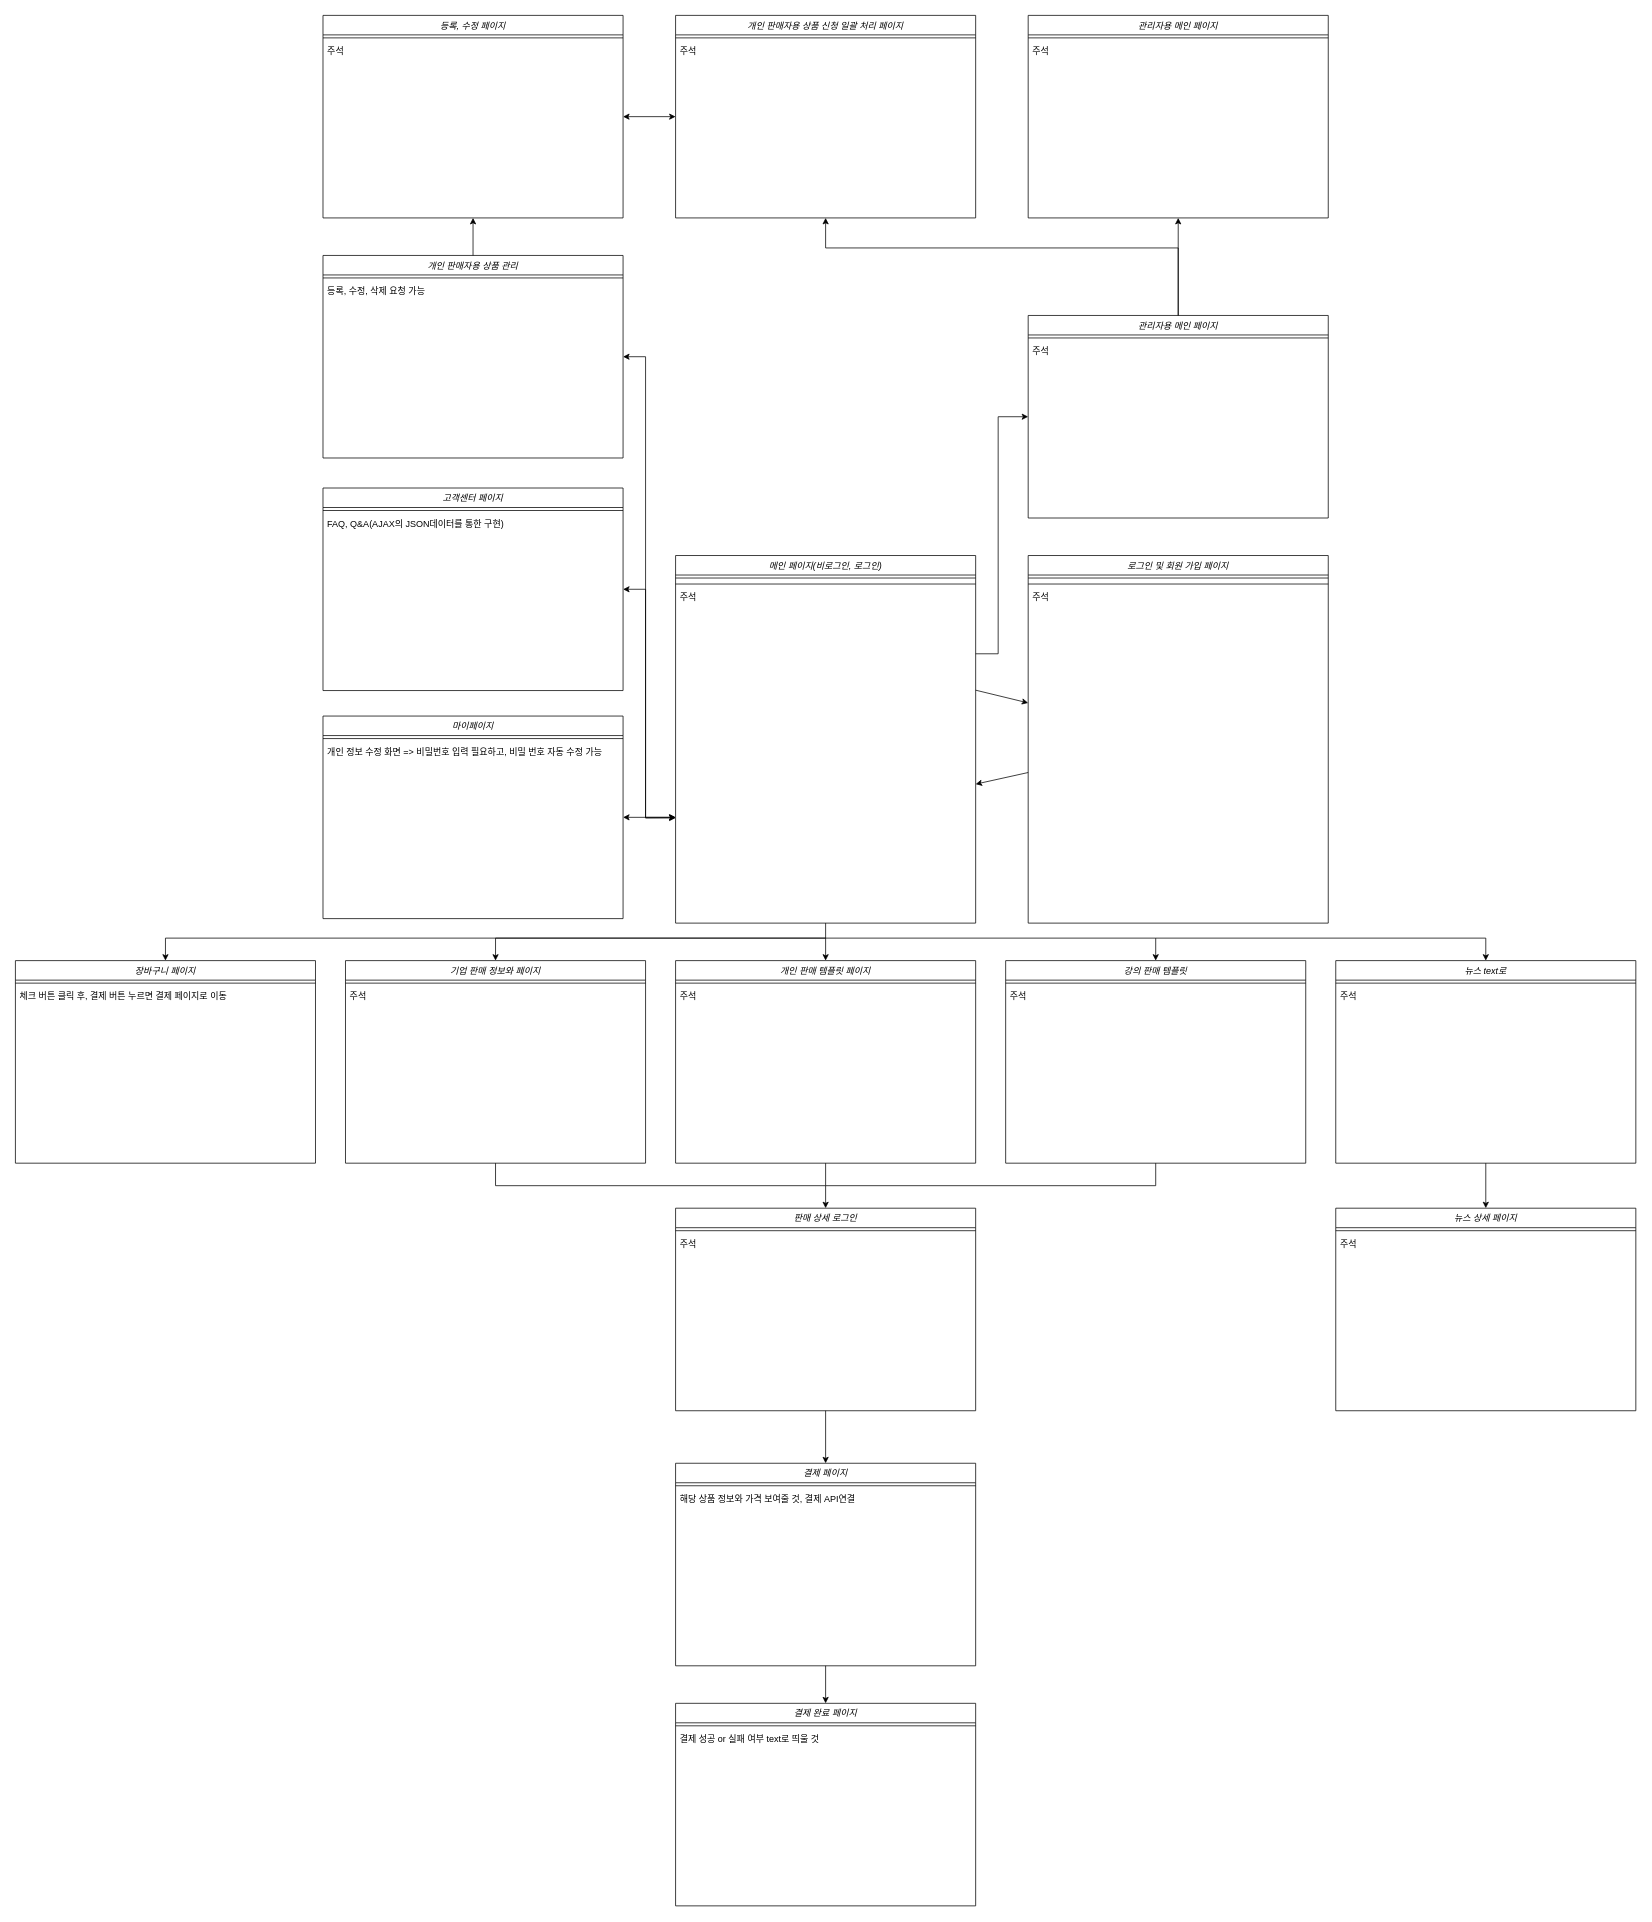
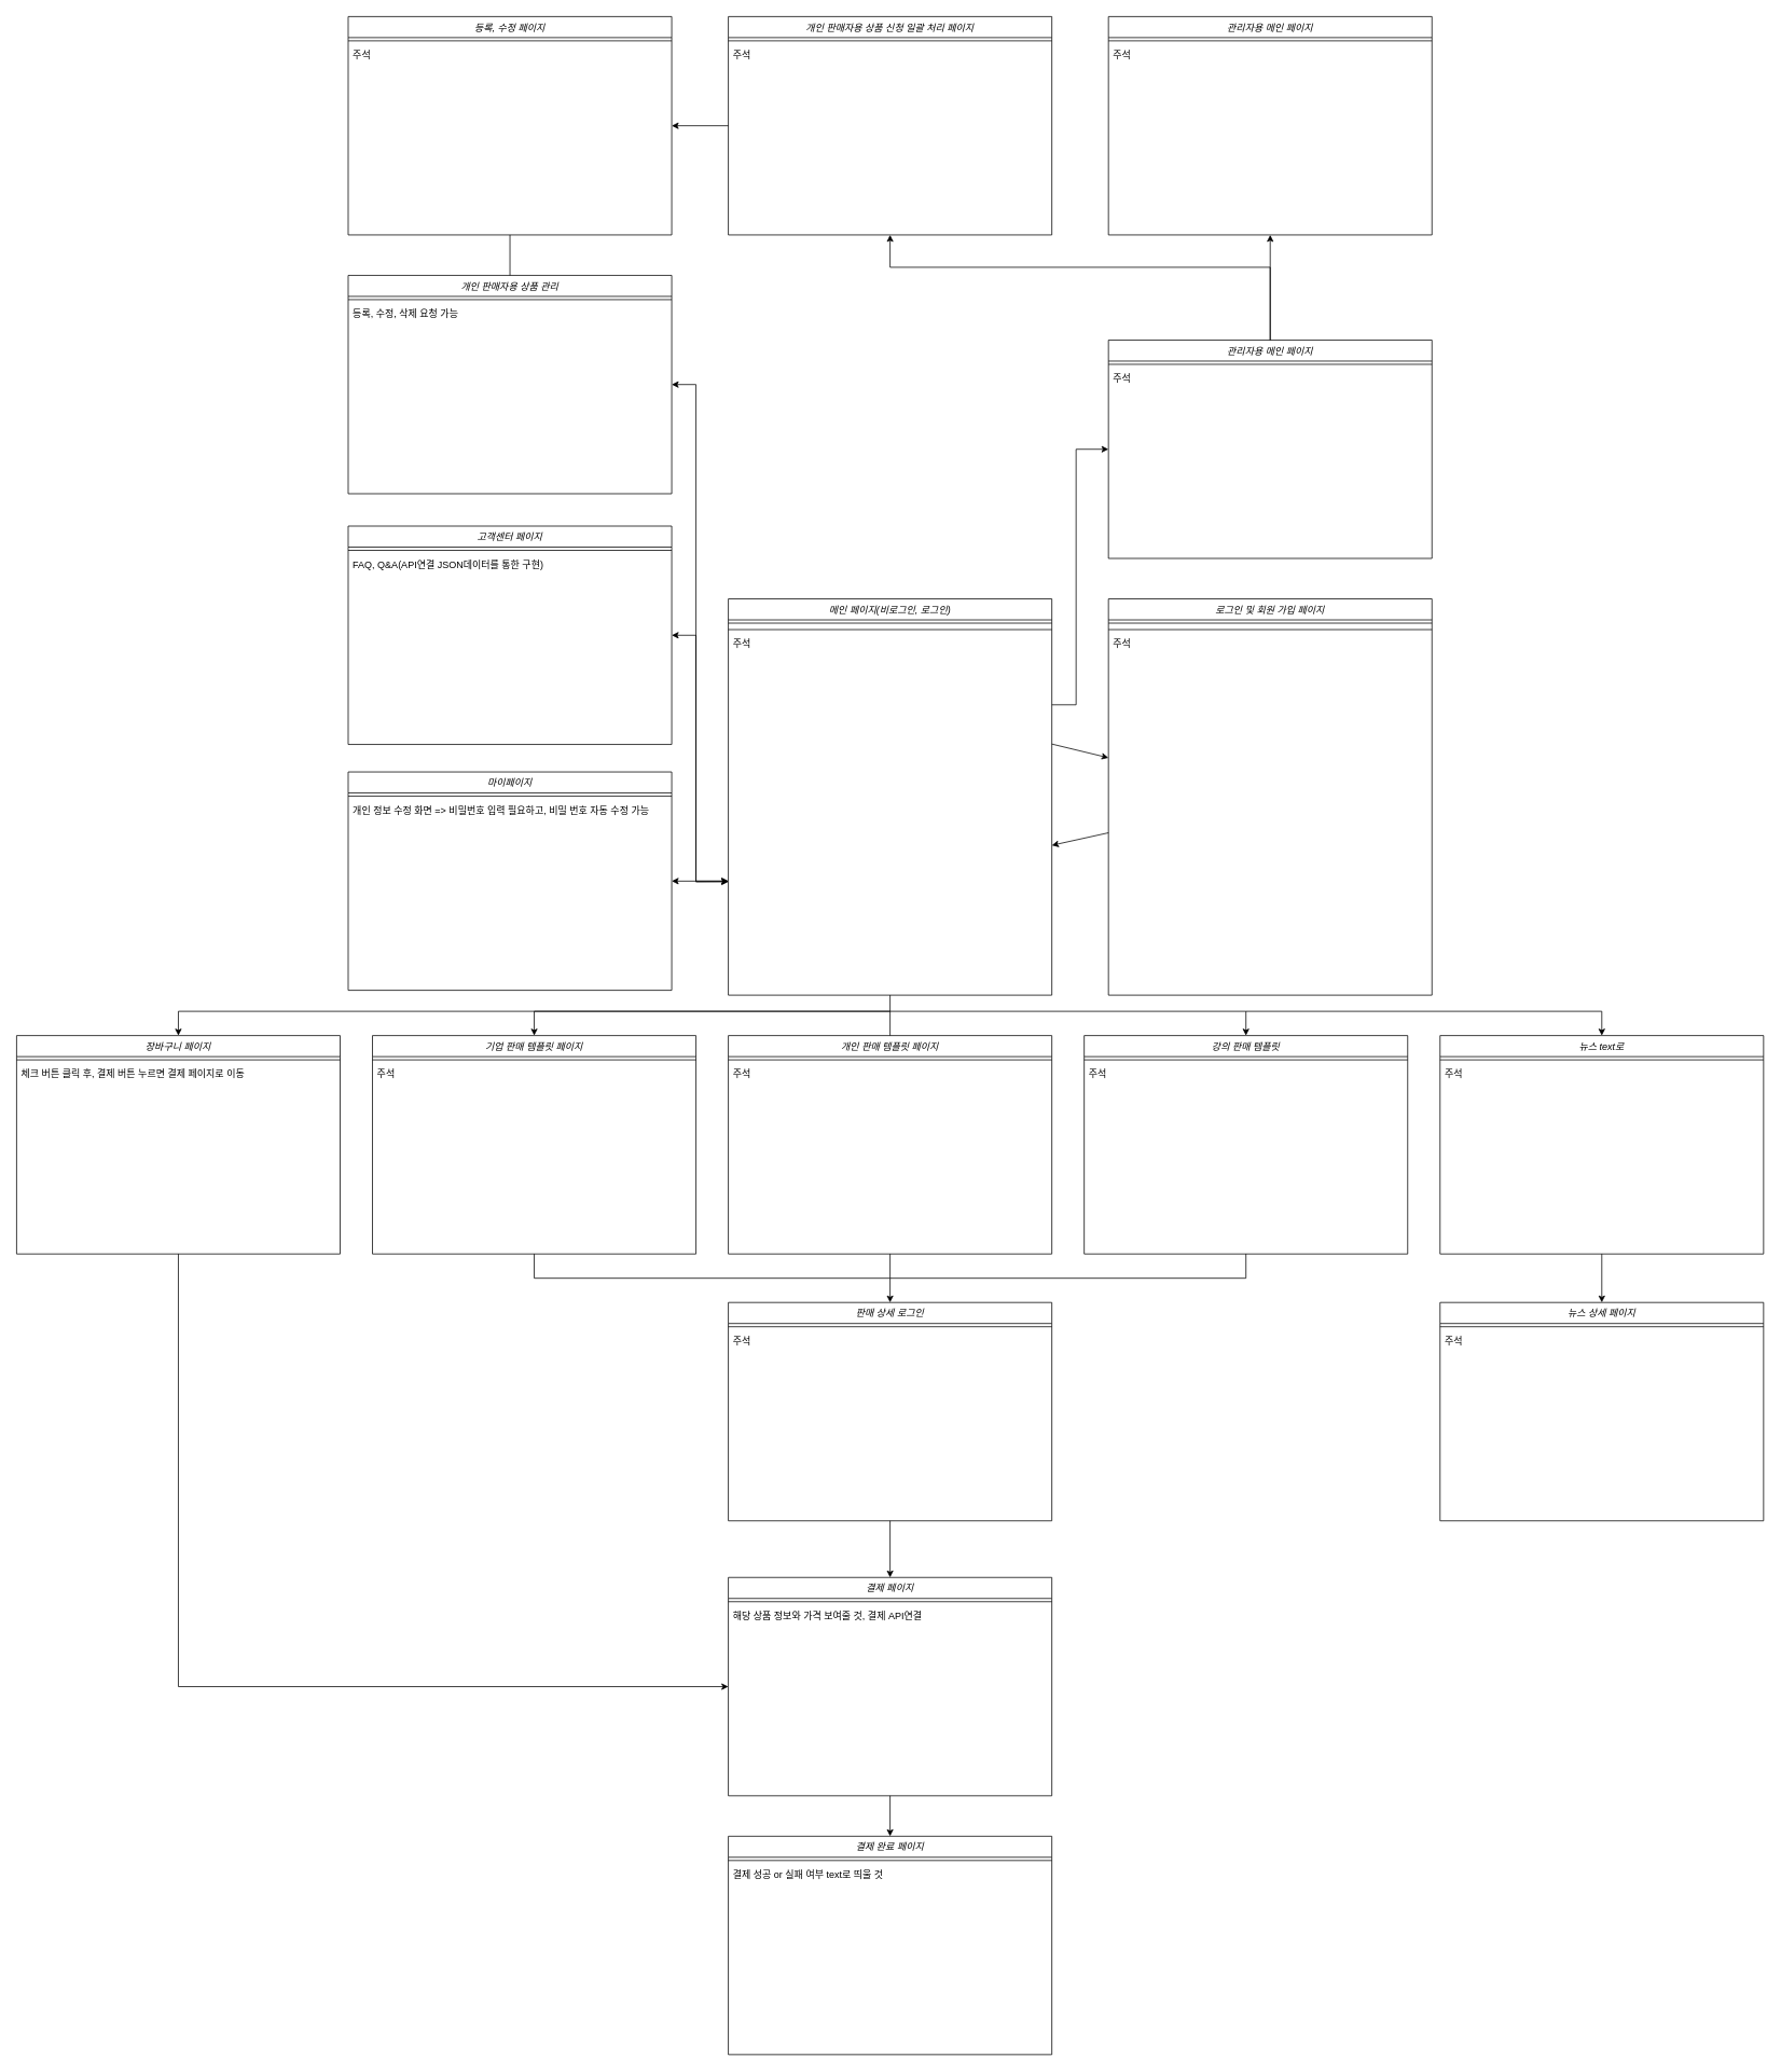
- <mxCell id="80" value="" style="endArrow=classic;startArrow=classic;html=1;rounded=0;" parent="1" source="64" target="75" edge="1"><mxGeometry width="50" height="50" relative="1" as="geometry"><mxPoint x="860" y="230" as="sourcePoint" /><mxPoint x="910" y="180" as="targetPoint" /></mxGeometry></mxCell>
+ <mxCell id="80" value="" style="endArrow=none;startArrow=classic;html=1;rounded=0;" parent="1" source="64" target="75" edge="1"><mxGeometry width="50" height="50" relative="1" as="geometry"><mxPoint x="860" y="230" as="sourcePoint" /><mxPoint x="910" y="180" as="targetPoint" /></mxGeometry></mxCell>
- <mxCell id="67" value="" style="endArrow=classic;html=1;rounded=0;" parent="1" source="61" target="64" edge="1"><mxGeometry width="50" height="50" relative="1" as="geometry"><mxPoint x="-10" y="-50" as="sourcePoint" /><mxPoint x="40" y="-100" as="targetPoint" /></mxGeometry></mxCell>
+ <mxCell id="67" value="" style="endArrow=none;html=1;rounded=0;" parent="1" source="61" target="64" edge="1"><mxGeometry width="50" height="50" relative="1" as="geometry"><mxPoint x="-10" y="-50" as="sourcePoint" /><mxPoint x="40" y="-100" as="targetPoint" /></mxGeometry></mxCell>
- <mxCell id="58" value="FAQ, Q&amp;A(AJAX의 JSON데이터를 통한 구현)" style="text;align=left;verticalAlign=top;spacingLeft=4;spacingRight=4;overflow=hidden;rotatable=0;points=[[0,0.5],[1,0.5]];portConstraint=eastwest;rounded=0;shadow=0;html=0;" parent="56" vertex="1"><mxGeometry y="34" width="400" height="26" as="geometry" /></mxCell>
+ <mxCell id="58" value="FAQ, Q&amp;A(API연결 JSON데이터를 통한 구현)" style="text;align=left;verticalAlign=top;spacingLeft=4;spacingRight=4;overflow=hidden;rotatable=0;points=[[0,0.5],[1,0.5]];portConstraint=eastwest;rounded=0;shadow=0;html=0;" parent="56" vertex="1"><mxGeometry y="34" width="400" height="26" as="geometry" /></mxCell>
- <mxCell id="19" value="" style="endArrow=classic;html=1;rounded=0;fontFamily=Helvetica;fontSize=12;fontColor=default;" parent="1" source="2" target="12" edge="1"><mxGeometry width="50" height="50" relative="1" as="geometry"><mxPoint x="1100" y="1230" as="sourcePoint" /><mxPoint x="1120" y="1240" as="targetPoint" /></mxGeometry></mxCell>
+ <mxCell id="19" value="" style="endArrow=none;html=1;rounded=0;fontFamily=Helvetica;fontSize=12;fontColor=default;" parent="1" source="2" target="12" edge="1"><mxGeometry width="50" height="50" relative="1" as="geometry"><mxPoint x="1100" y="1230" as="sourcePoint" /><mxPoint x="1120" y="1240" as="targetPoint" /></mxGeometry></mxCell>
- <mxCell id="6" value="기업 판매 정보와 페이지" style="swimlane;fontStyle=2;align=center;verticalAlign=top;childLayout=stackLayout;horizontal=1;startSize=26;horizontalStack=0;resizeParent=1;resizeLast=0;collapsible=1;marginBottom=0;rounded=0;shadow=0;strokeWidth=1;" parent="1" vertex="1"><mxGeometry x="460" y="1280" width="400" height="270" as="geometry"><mxRectangle x="230" y="140" width="160" height="26" as="alternateBounds" /></mxGeometry></mxCell>
+ <mxCell id="6" value="기업 판매 템플릿 페이지" style="swimlane;fontStyle=2;align=center;verticalAlign=top;childLayout=stackLayout;horizontal=1;startSize=26;horizontalStack=0;resizeParent=1;resizeLast=0;collapsible=1;marginBottom=0;rounded=0;shadow=0;strokeWidth=1;" parent="1" vertex="1"><mxGeometry x="460" y="1280" width="400" height="270" as="geometry"><mxRectangle x="230" y="140" width="160" height="26" as="alternateBounds" /></mxGeometry></mxCell>
+ <mxCell id="55" value="" style="endArrow=classic;html=1;rounded=0;" parent="1" source="52" target="43" edge="1"><mxGeometry width="50" height="50" relative="1" as="geometry"><mxPoint y="1560" as="sourcePoint" x="410" /><mxPoint x="920" y="1950" as="targetPoint" /><Array as="points"><mxPoint x="220" y="2085" /></Array></mxGeometry></mxCell>
